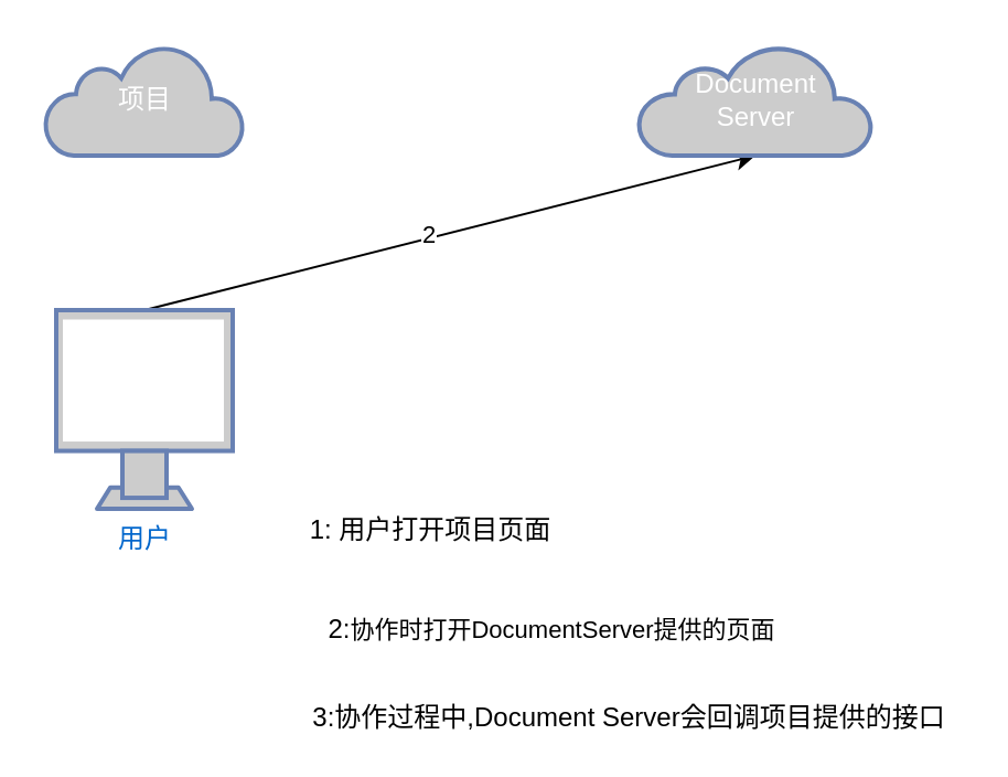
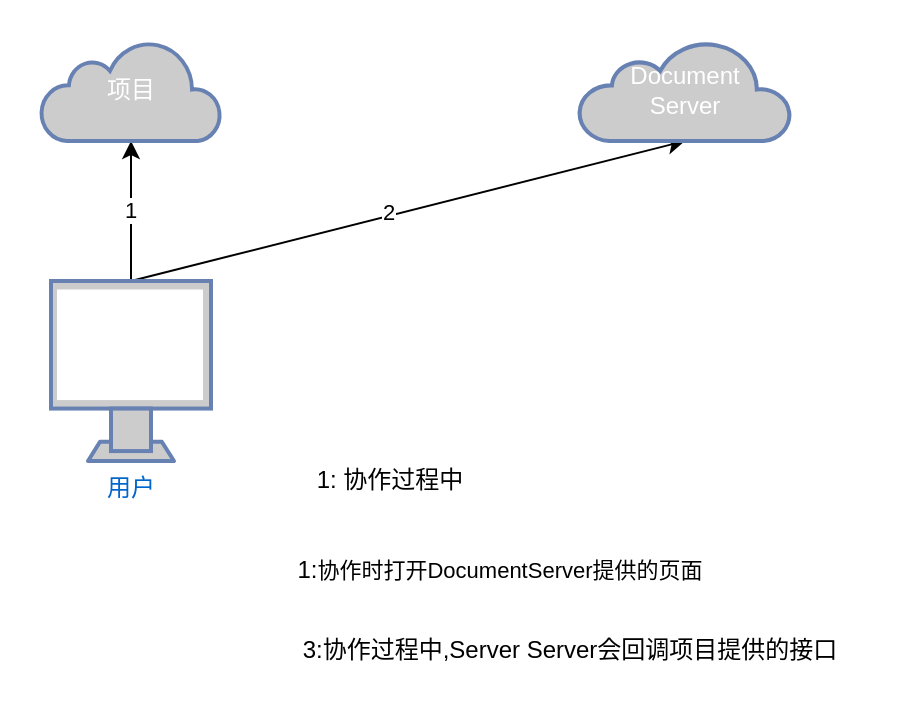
+ <mxCell id="2" value="1" style="edgeStyle=orthogonalEdgeStyle;rounded=0;orthogonalLoop=1;jettySize=auto;html=1;exitX=0.5;exitY=0;exitDx=0;exitDy=0;exitPerimeter=0;entryX=0.5;entryY=1;entryDx=0;entryDy=0;entryPerimeter=0;" parent="1" source="5" target="6" edge="1"><mxGeometry relative="1" as="geometry" /></mxCell>
- <mxCell id="8" value="1: 用户打开项目页面" style="text;html=1;strokeColor=none;fillColor=none;align=center;verticalAlign=middle;whiteSpace=wrap;rounded=0;" vertex="1" parent="1"><mxGeometry x="125" y="230" width="140" height="20" as="geometry" /></mxCell>
+ <mxCell id="8" value="1: 协作过程中" style="text;html=1;strokeColor=none;fillColor=none;align=center;verticalAlign=middle;whiteSpace=wrap;rounded=0;" vertex="1" parent="1"><mxGeometry x="125" y="230" width="140" height="20" as="geometry" /></mxCell>
- <mxCell id="9" value="2:&lt;span style=&quot;font-size: 11px ; background-color: rgb(255 , 255 , 255)&quot;&gt;协作时打开DocumentServer提供的页面&lt;/span&gt;" style="text;html=1;strokeColor=none;fillColor=none;align=center;verticalAlign=middle;whiteSpace=wrap;rounded=0;" vertex="1" parent="1"><mxGeometry x="135" y="270" width="230" height="30" as="geometry" /></mxCell>
+ <mxCell id="9" value="1:&lt;span style=&quot;font-size: 11px ; background-color: rgb(255 , 255 , 255)&quot;&gt;协作时打开DocumentServer提供的页面&lt;/span&gt;" style="text;html=1;strokeColor=none;fillColor=none;align=center;verticalAlign=middle;whiteSpace=wrap;rounded=0;" vertex="1" parent="1"><mxGeometry x="135" y="270" width="230" height="30" as="geometry" /></mxCell>
- <mxCell id="10" value="3:协作过程中,Document Server会回调项目提供的接口" style="text;html=1;strokeColor=none;fillColor=none;align=center;verticalAlign=middle;whiteSpace=wrap;rounded=0;" vertex="1" parent="1"><mxGeometry x="135" y="320" width="300" height="10" as="geometry" /></mxCell>
+ <mxCell id="10" value="3:协作过程中,Server Server会回调项目提供的接口" style="text;html=1;strokeColor=none;fillColor=none;align=center;verticalAlign=middle;whiteSpace=wrap;rounded=0;" vertex="1" parent="1"><mxGeometry x="135" y="320" width="300" height="10" as="geometry" /></mxCell>
